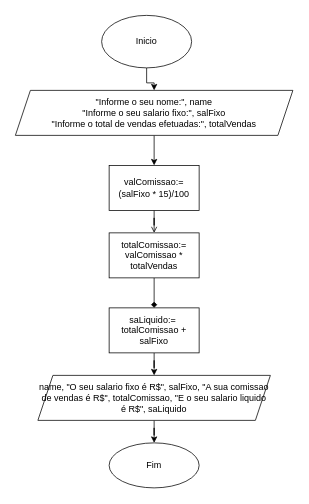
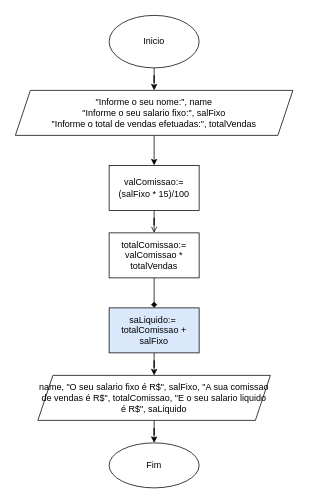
- <mxCell id="3" value="Inicio" style="ellipse;whiteSpace=wrap;html=1;" vertex="1" parent="1"><mxGeometry x="135" y="20" width="120" height="70" as="geometry" /></mxCell>
+ <mxCell id="3" value="Inicio" style="ellipse;whiteSpace=wrap;html=1;" vertex="1" parent="1"><mxGeometry x="145" y="20" width="120" height="70" as="geometry" /></mxCell>
- <mxCell id="7" value="saLiquido:=&amp;nbsp; totalComissao + salFixo" style="rounded=0;whiteSpace=wrap;html=1;" vertex="1" parent="1"><mxGeometry x="145" y="410" width="120" height="60" as="geometry" /></mxCell>
+ <mxCell id="7" value="saLiquido:=&amp;nbsp; totalComissao + salFixo" style="rounded=0;whiteSpace=wrap;html=1;fillColor=#dae8fc;" vertex="1" parent="1"><mxGeometry x="145" y="410" width="120" height="60" as="geometry" /></mxCell>
